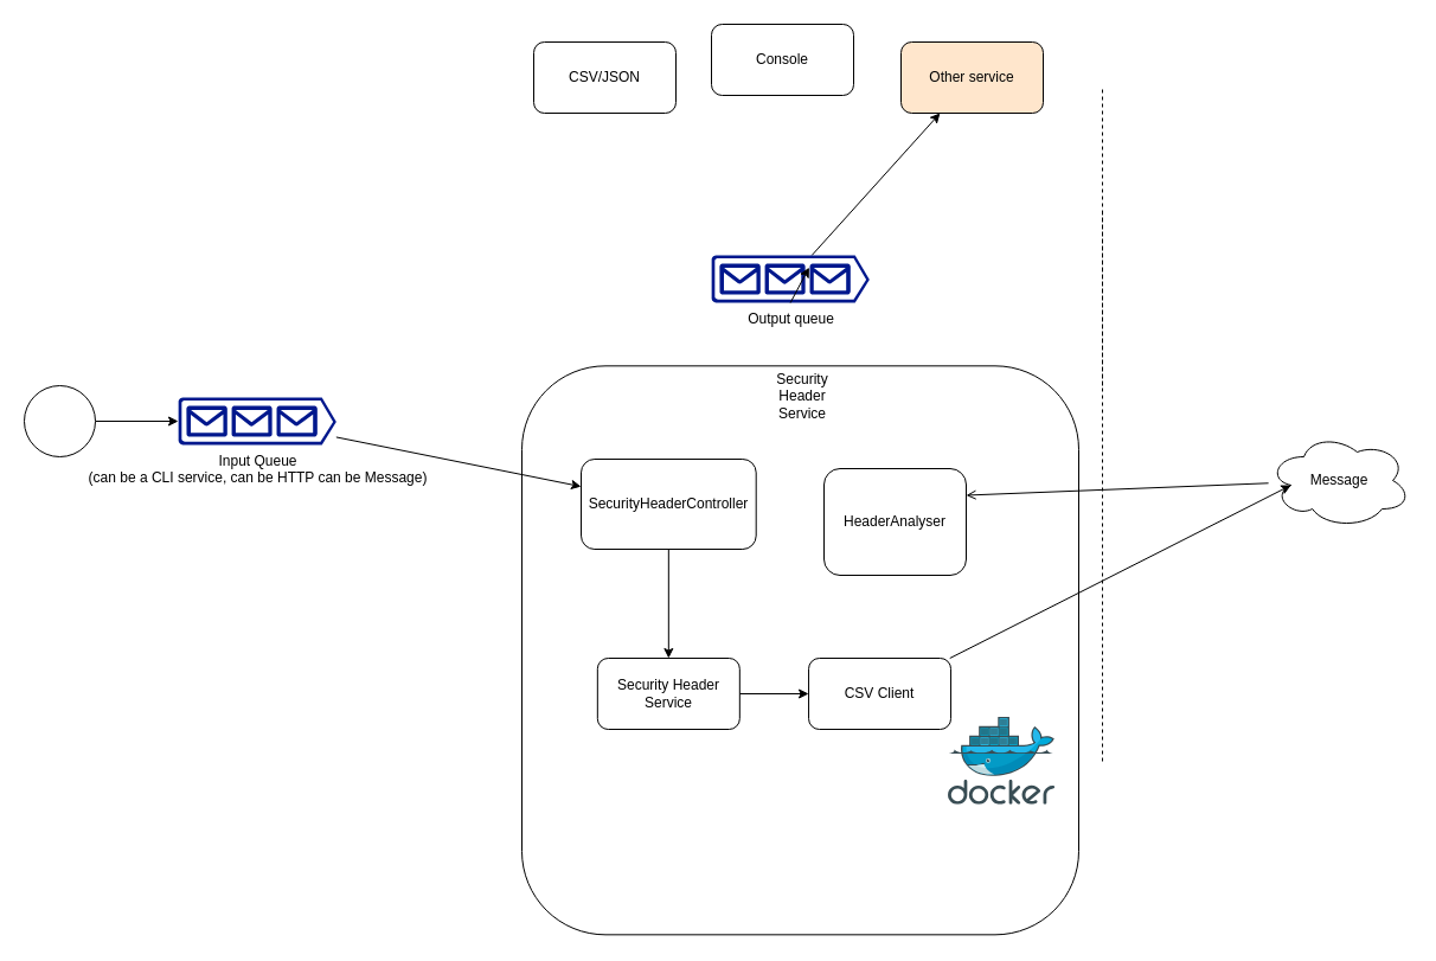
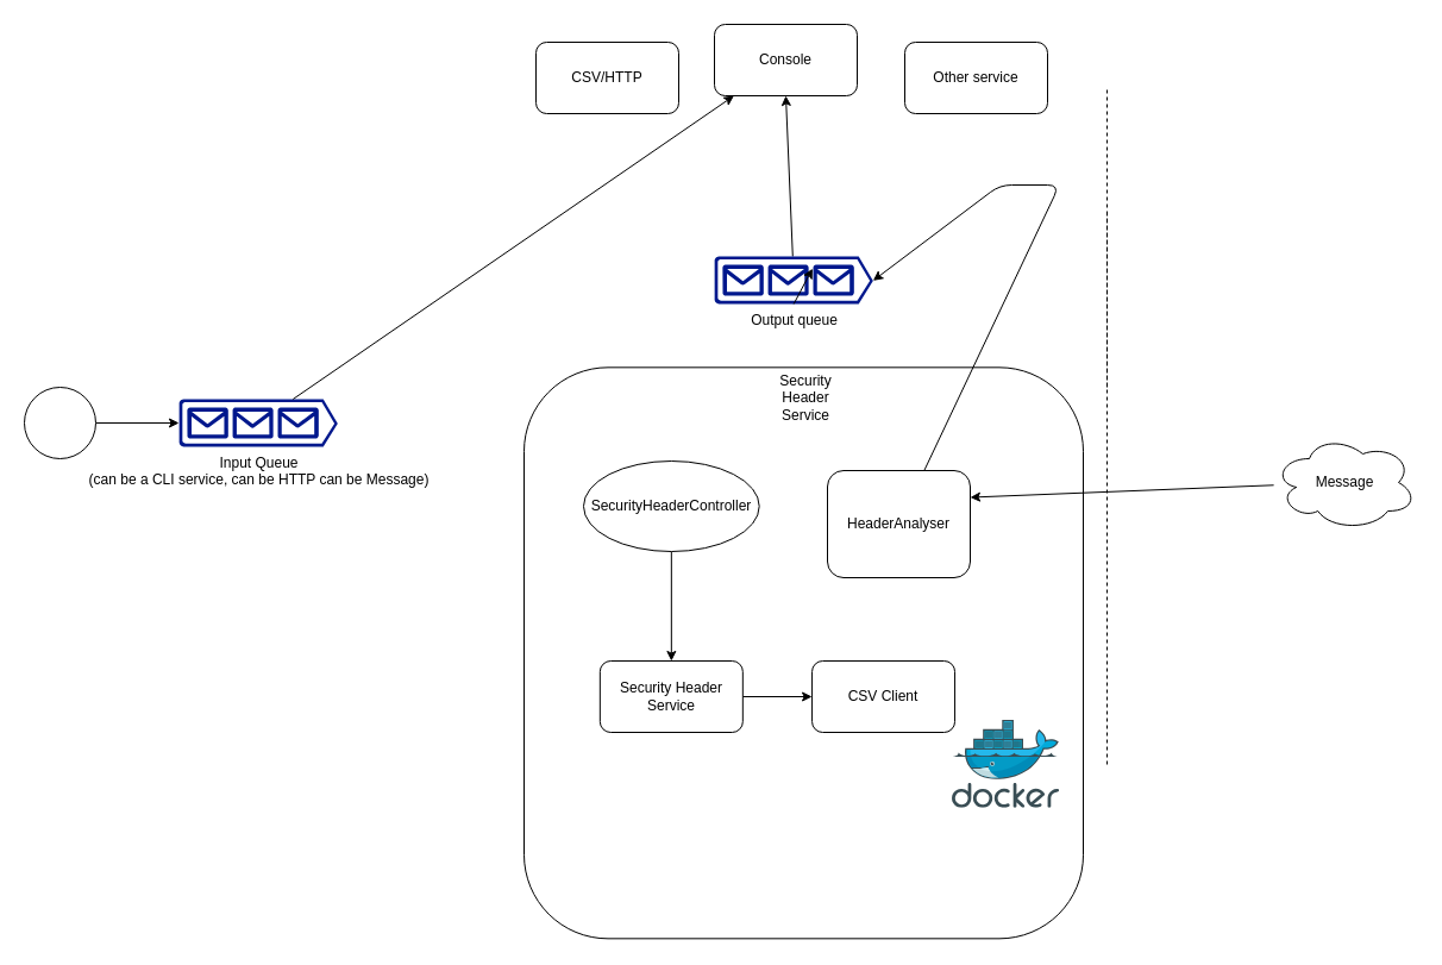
- <mxCell id="21" value="CSV/JSON" style="rounded=1;whiteSpace=wrap;html=1;" vertex="1" parent="1"><mxGeometry x="450" y="35" width="120" height="60" as="geometry" /></mxCell>
+ <mxCell id="21" value="CSV/HTTP" style="rounded=1;whiteSpace=wrap;html=1;" vertex="1" parent="1"><mxGeometry x="450" y="35" width="120" height="60" as="geometry" /></mxCell>
- <mxCell id="23" value="Other service" style="rounded=1;whiteSpace=wrap;html=1;fillColor=#ffe6cc;" vertex="1" parent="1"><mxGeometry x="760" y="35" width="120" height="60" as="geometry" /></mxCell>
+ <mxCell id="23" value="Other service" style="rounded=1;whiteSpace=wrap;html=1;" vertex="1" parent="1"><mxGeometry x="760" y="35" width="120" height="60" as="geometry" /></mxCell>
- <mxCell id="24" style="edgeStyle=none;html=1;" edge="1" parent="1" source="25" target="23"><mxGeometry relative="1" as="geometry" /></mxCell>
+ <mxCell id="24" style="edgeStyle=none;html=1;entryX=0.5;entryY=1;entryDx=0;entryDy=0;" edge="1" parent="1" source="25" target="22"><mxGeometry relative="1" as="geometry" /></mxCell>
+ <mxCell id="26" style="edgeStyle=none;html=1;entryX=1;entryY=0.51;entryDx=0;entryDy=0;entryPerimeter=0;" edge="1" parent="1" source="14" target="25"><mxGeometry relative="1" as="geometry"><Array as="points"><mxPoint x="890" y="155" /><mxPoint x="840" y="155" /></Array></mxGeometry></mxCell>
- <mxCell id="15" style="edgeStyle=none;html=1;" edge="1" parent="1" source="4" target="10"><mxGeometry relative="1" as="geometry" /></mxCell>
+ <mxCell id="15" style="edgeStyle=none;html=1;" edge="1" parent="1" source="4" target="22"><mxGeometry relative="1" as="geometry" /></mxCell>
- <mxCell id="18" style="edgeStyle=none;html=1;entryX=1;entryY=0.25;entryDx=0;entryDy=0;endArrow=open;" edge="1" parent="1" source="19" target="14"><mxGeometry relative="1" as="geometry" /></mxCell>
+ <mxCell id="18" style="edgeStyle=none;html=1;entryX=1;entryY=0.25;entryDx=0;entryDy=0;" edge="1" parent="1" source="19" target="14"><mxGeometry relative="1" as="geometry" /></mxCell>
- <mxCell id="10" value="SecurityHeaderController" style="rounded=1;whiteSpace=wrap;html=1;" vertex="1" parent="5"><mxGeometry x="49.997" y="142" width="147.692" height="76" as="geometry" /></mxCell>
+ <mxCell id="10" value="SecurityHeaderController" style="ellipse;whiteSpace=wrap;html=1;" vertex="1" parent="5"><mxGeometry x="49.997" y="142" width="147.692" height="76" as="geometry" /></mxCell>
- <mxCell id="20" style="edgeStyle=none;html=1;entryX=0.16;entryY=0.55;entryDx=0;entryDy=0;entryPerimeter=0;" edge="1" parent="1" source="13" target="19"><mxGeometry relative="1" as="geometry" /></mxCell>
